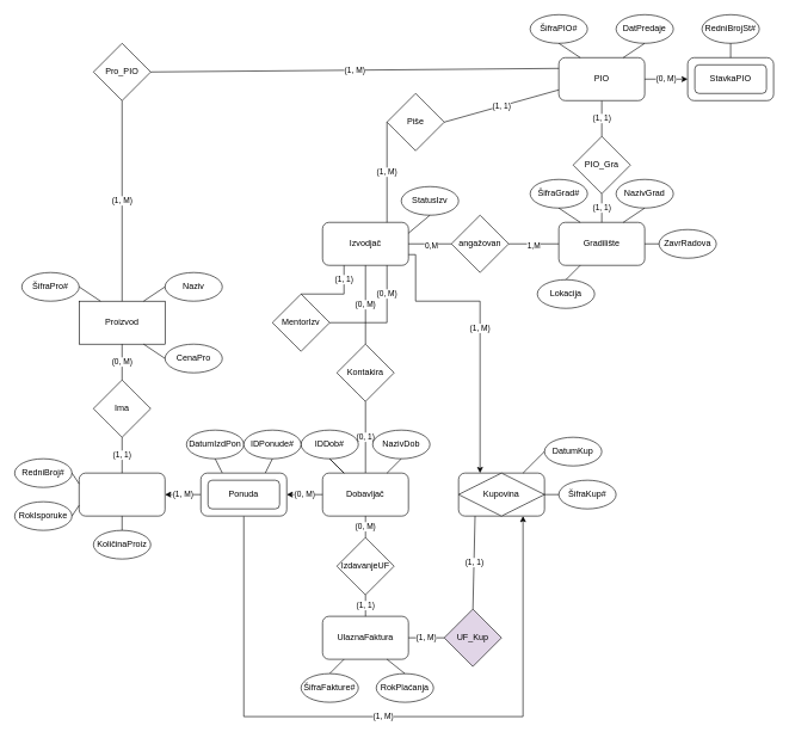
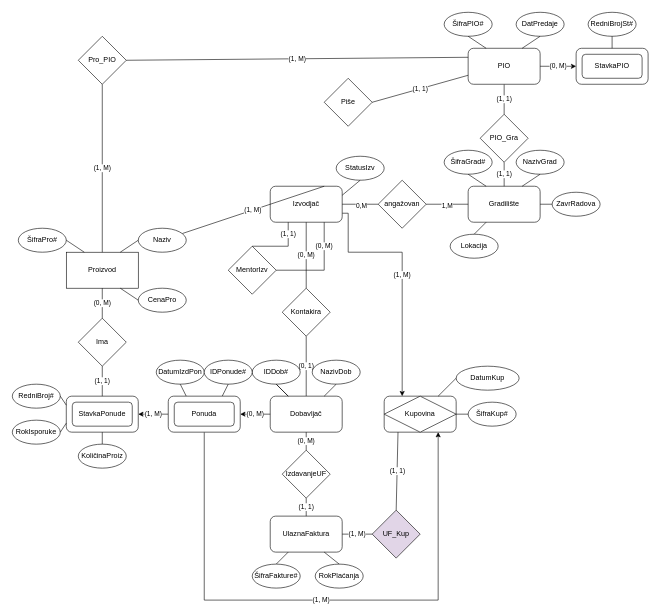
- <mxCell id="20" value="(1, M)" style="endArrow=none;html=1;rounded=0;entryX=0;entryY=0.5;entryDx=0;entryDy=0;exitX=0.75;exitY=0;exitDx=0;exitDy=0;" parent="1" source="15" target="12" edge="1"><mxGeometry width="50" height="50" relative="1" as="geometry"><mxPoint x="550" y="249.09" as="sourcePoint" /><mxPoint x="950" y="249.09" as="targetPoint" /></mxGeometry></mxCell>
+ <mxCell id="20" value="(1, M)" style="endArrow=none;html=1;rounded=0;exitX=0.75;exitY=0;exitDx=0;exitDy=0;" parent="1" source="15" target="56" edge="1"><mxGeometry width="50" height="50" relative="1" as="geometry"><mxPoint x="550" y="249.09" as="sourcePoint" /><mxPoint x="950" y="249.09" as="targetPoint" /></mxGeometry></mxCell>
- <mxCell id="95" value="DatumKup" style="ellipse;whiteSpace=wrap;html=1;" parent="1" vertex="1"><mxGeometry x="760" y="610" width="80" height="40" as="geometry" /></mxCell>
+ <mxCell id="95" value="DatumKup" style="ellipse;whiteSpace=wrap;html=1;" parent="1" vertex="1"><mxGeometry x="760" y="610" width="105" height="40" as="geometry" /></mxCell>
+ <mxCell id="44" value="StavkaPonude" style="rounded=1;whiteSpace=wrap;html=1;" parent="1" vertex="1"><mxGeometry x="120" y="670" width="100" height="40" as="geometry" /></mxCell>
